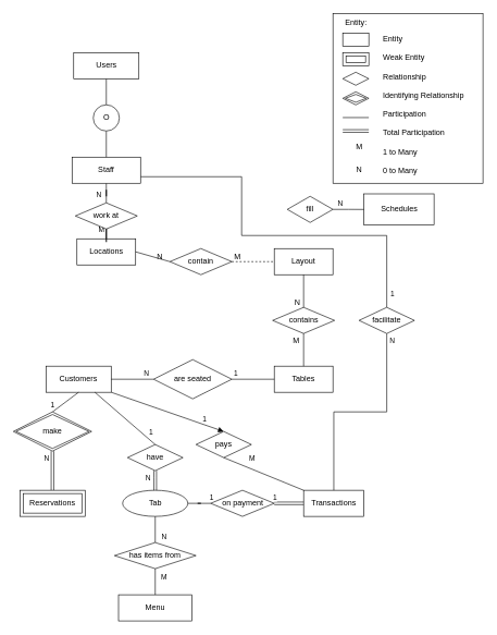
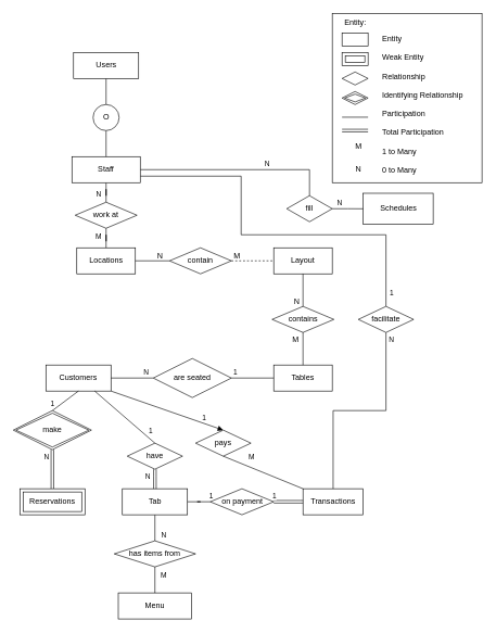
+ <mxCell id="4" value="" style="edgeStyle=orthogonalEdgeStyle;rounded=0;orthogonalLoop=1;jettySize=auto;html=1;endArrow=none;endFill=0;" edge="1" parent="1" source="10" target="57"><mxGeometry relative="1" as="geometry" /></mxCell>
+ <mxCell id="5" value="N" style="edgeLabel;html=1;align=center;verticalAlign=middle;resizable=0;points=[];" connectable="0" vertex="1" parent="4"><mxGeometry x="0.244" y="-1" relative="1" as="geometry"><mxPoint x="7" y="-11" as="offset" /></mxGeometry></mxCell>
- <mxCell id="2" value="Locations" style="whiteSpace=wrap;html=1;align=center;" vertex="1" parent="1"><mxGeometry x="117.5" y="365" width="90" height="40" as="geometry" /></mxCell>
+ <mxCell id="2" value="Locations" style="whiteSpace=wrap;html=1;align=center;" vertex="1" parent="1"><mxGeometry x="117.5" y="380" width="90" height="40" as="geometry" /></mxCell>
- <mxCell id="17" value="Tab" style="ellipse;whiteSpace=wrap;html=1;align=center;" vertex="1" parent="1"><mxGeometry x="187.5" y="750" width="100" height="40" as="geometry" /></mxCell>
+ <mxCell id="17" value="Tab" style="whiteSpace=wrap;html=1;align=center;" vertex="1" parent="1"><mxGeometry x="187.5" y="750" width="100" height="40" as="geometry" /></mxCell>
